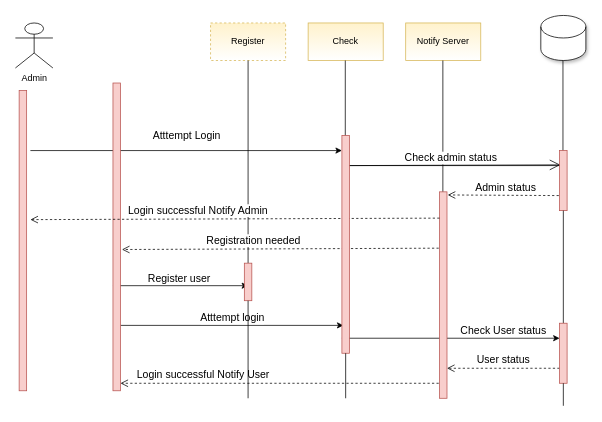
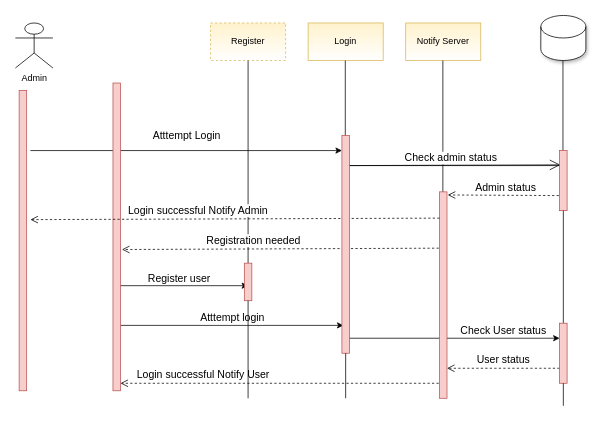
- <mxCell id="4" value="Check" style="rounded=0;whiteSpace=wrap;html=1;fillColor=#fff2cc;strokeColor=#d6b656;gradientColor=#ffffff;" vertex="1" parent="1"><mxGeometry x="410" y="30" width="100" height="50" as="geometry" /></mxCell>
+ <mxCell id="4" value="Login" style="rounded=0;whiteSpace=wrap;html=1;fillColor=#fff2cc;strokeColor=#d6b656;gradientColor=#ffffff;" vertex="1" parent="1"><mxGeometry x="410" y="30" width="100" height="50" as="geometry" /></mxCell>
